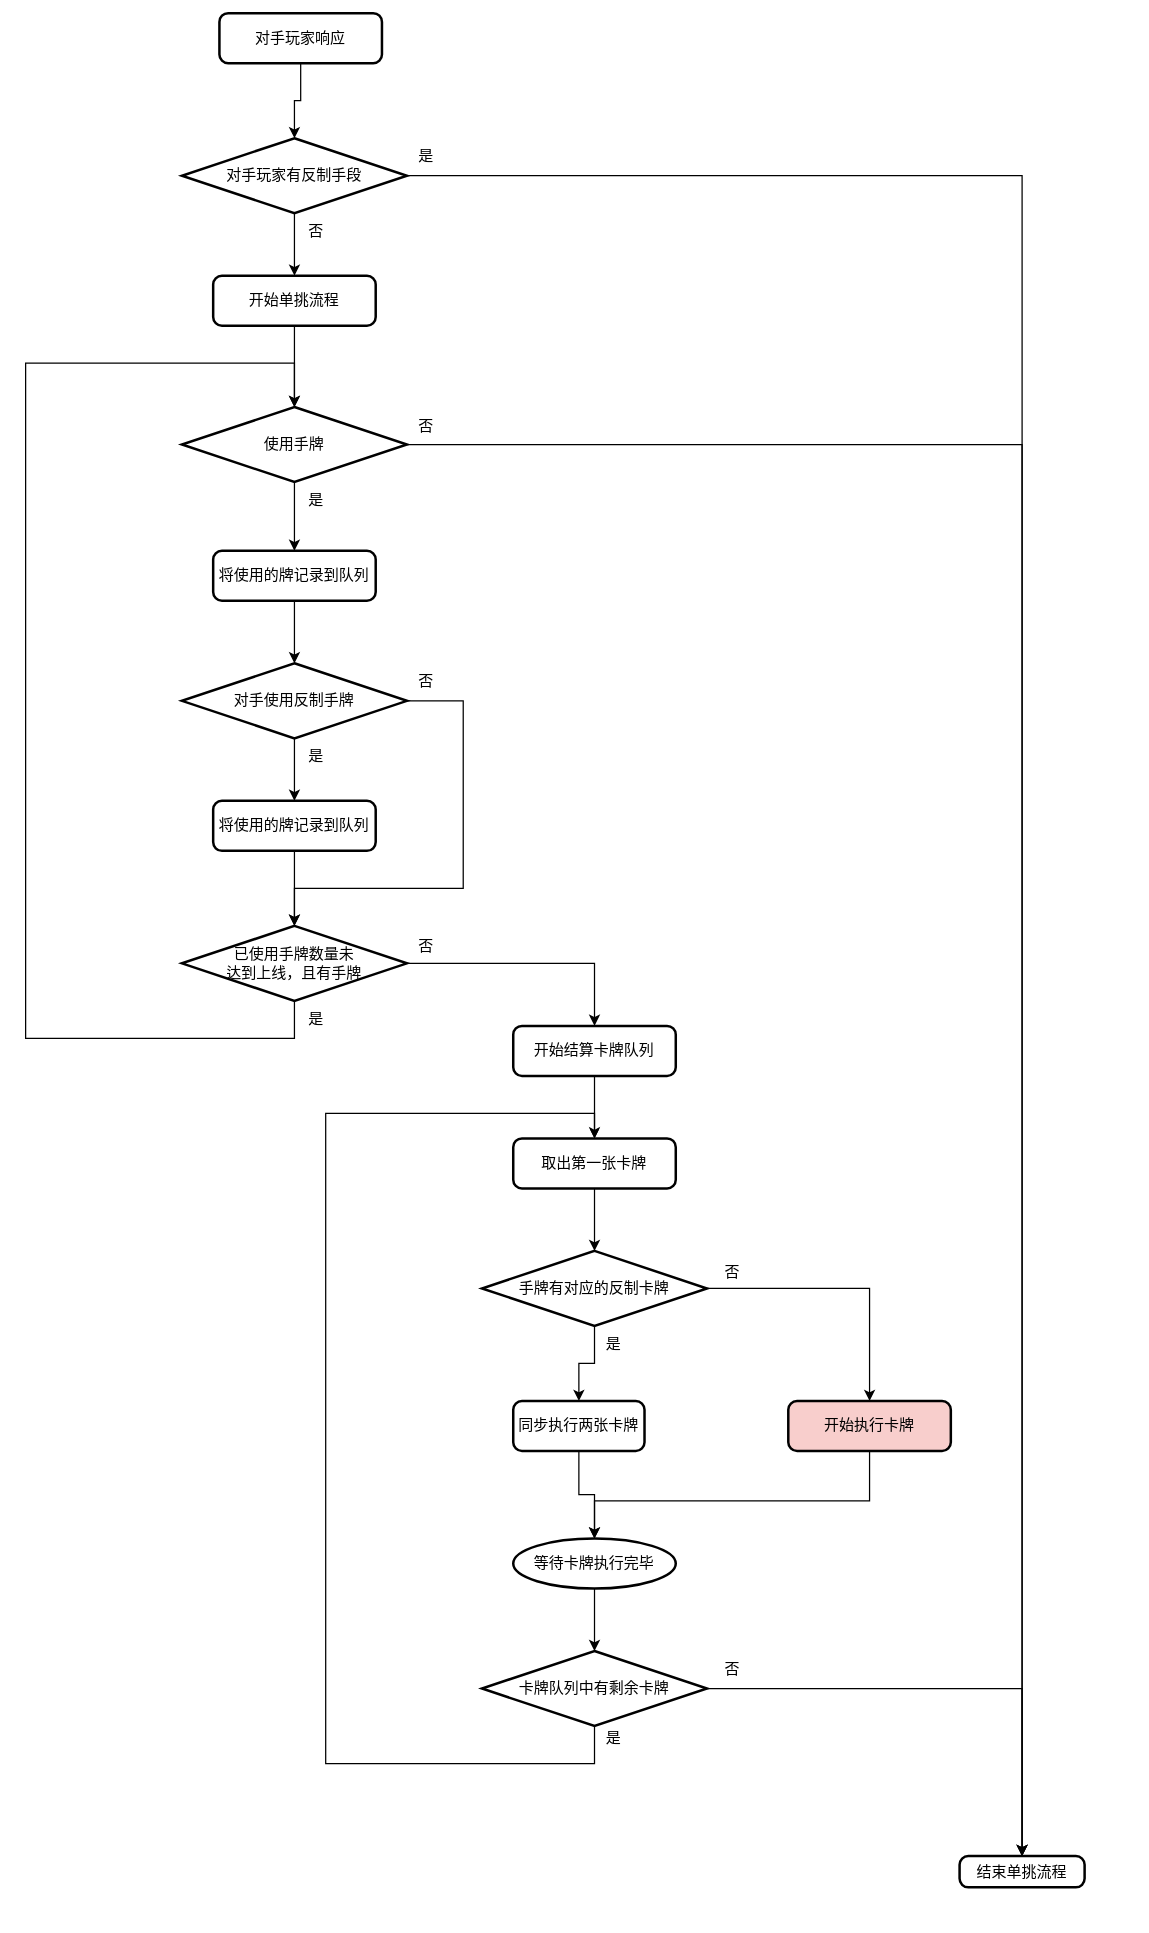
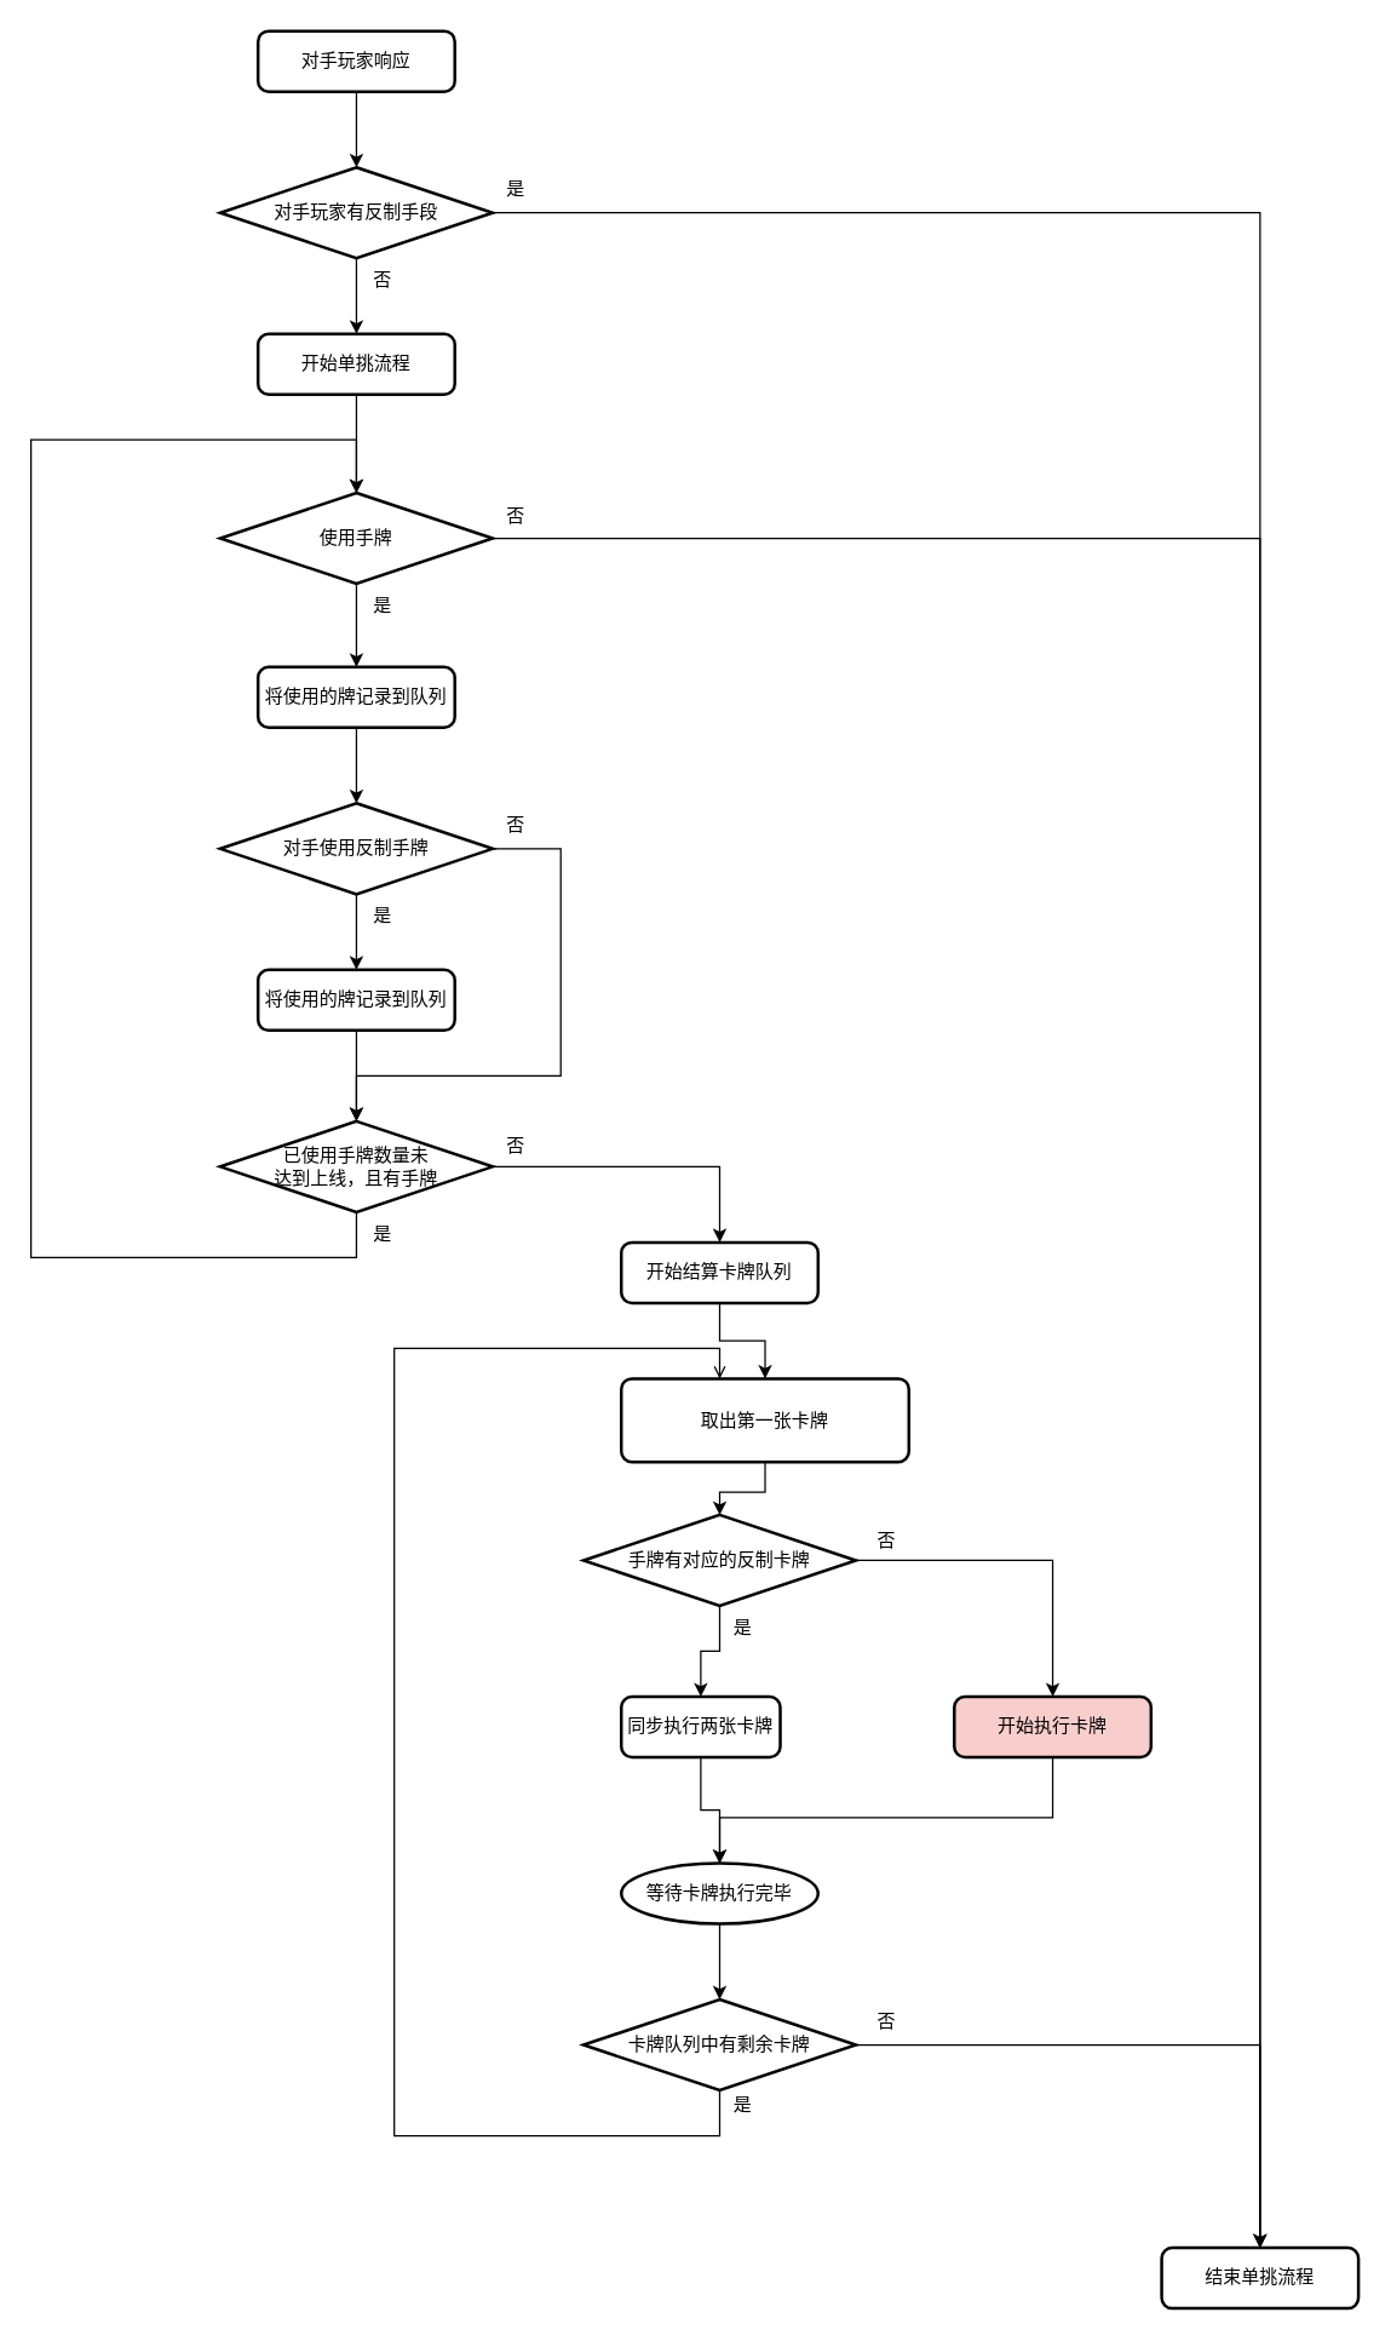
- <mxCell id="3" value="对手玩家响应" style="rounded=1;whiteSpace=wrap;html=1;absoluteArcSize=1;arcSize=14;strokeWidth=2;" vertex="1" parent="1"><mxGeometry x="175" y="10" width="130" height="40" as="geometry" /></mxCell>
+ <mxCell id="3" value="对手玩家响应" style="rounded=1;whiteSpace=wrap;html=1;absoluteArcSize=1;arcSize=14;strokeWidth=2;" vertex="1" parent="1"><mxGeometry x="170" y="20" width="130" height="40" as="geometry" /></mxCell>
- <mxCell id="43" value="取出第一张卡牌" style="rounded=1;whiteSpace=wrap;html=1;absoluteArcSize=1;arcSize=14;strokeWidth=2;" vertex="1" parent="1"><mxGeometry x="410" y="910" width="130" height="40" as="geometry" /></mxCell>
+ <mxCell id="43" value="取出第一张卡牌" style="rounded=1;whiteSpace=wrap;html=1;absoluteArcSize=1;arcSize=14;strokeWidth=2;" vertex="1" parent="1"><mxGeometry x="410" y="910" width="190" height="55" as="geometry" /></mxCell>
- <mxCell id="10" value="结束单挑流程" style="rounded=1;whiteSpace=wrap;html=1;absoluteArcSize=1;arcSize=14;strokeWidth=2;" vertex="1" parent="1"><mxGeometry x="767" y="1484" width="100" height="25" as="geometry" /></mxCell>
+ <mxCell id="10" value="结束单挑流程" style="rounded=1;whiteSpace=wrap;html=1;absoluteArcSize=1;arcSize=14;strokeWidth=2;" vertex="1" parent="1"><mxGeometry x="767" y="1484" width="130" height="40" as="geometry" /></mxCell>
